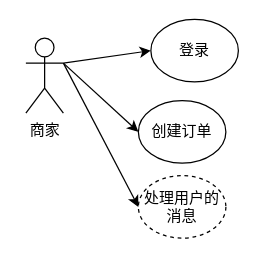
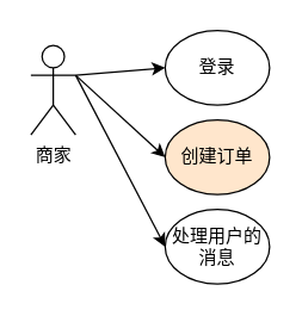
- <mxCell id="5" value="登录" style="ellipse;whiteSpace=wrap;html=1;" vertex="1" parent="1"><mxGeometry x="120" y="15" width="70" height="50" as="geometry" /></mxCell>
+ <mxCell id="5" value="登录" style="ellipse;whiteSpace=wrap;html=1;" vertex="1" parent="1"><mxGeometry x="110" y="20" width="70" height="50" as="geometry" /></mxCell>
- <mxCell id="4" value="创建订单" style="ellipse;whiteSpace=wrap;html=1;" vertex="1" parent="1"><mxGeometry x="110" y="80" width="70" height="50" as="geometry" /></mxCell>
+ <mxCell id="4" value="创建订单" style="ellipse;whiteSpace=wrap;html=1;fillColor=#ffe6cc;" vertex="1" parent="1"><mxGeometry x="110" y="80" width="70" height="50" as="geometry" /></mxCell>
- <mxCell id="3" value="处理用户的消息" style="ellipse;whiteSpace=wrap;html=1;dashed=1;" vertex="1" parent="1"><mxGeometry x="110" y="140" width="70" height="50" as="geometry" /></mxCell>
+ <mxCell id="3" value="处理用户的消息" style="ellipse;whiteSpace=wrap;html=1;" vertex="1" parent="1"><mxGeometry x="110" y="140" width="70" height="50" as="geometry" /></mxCell>
